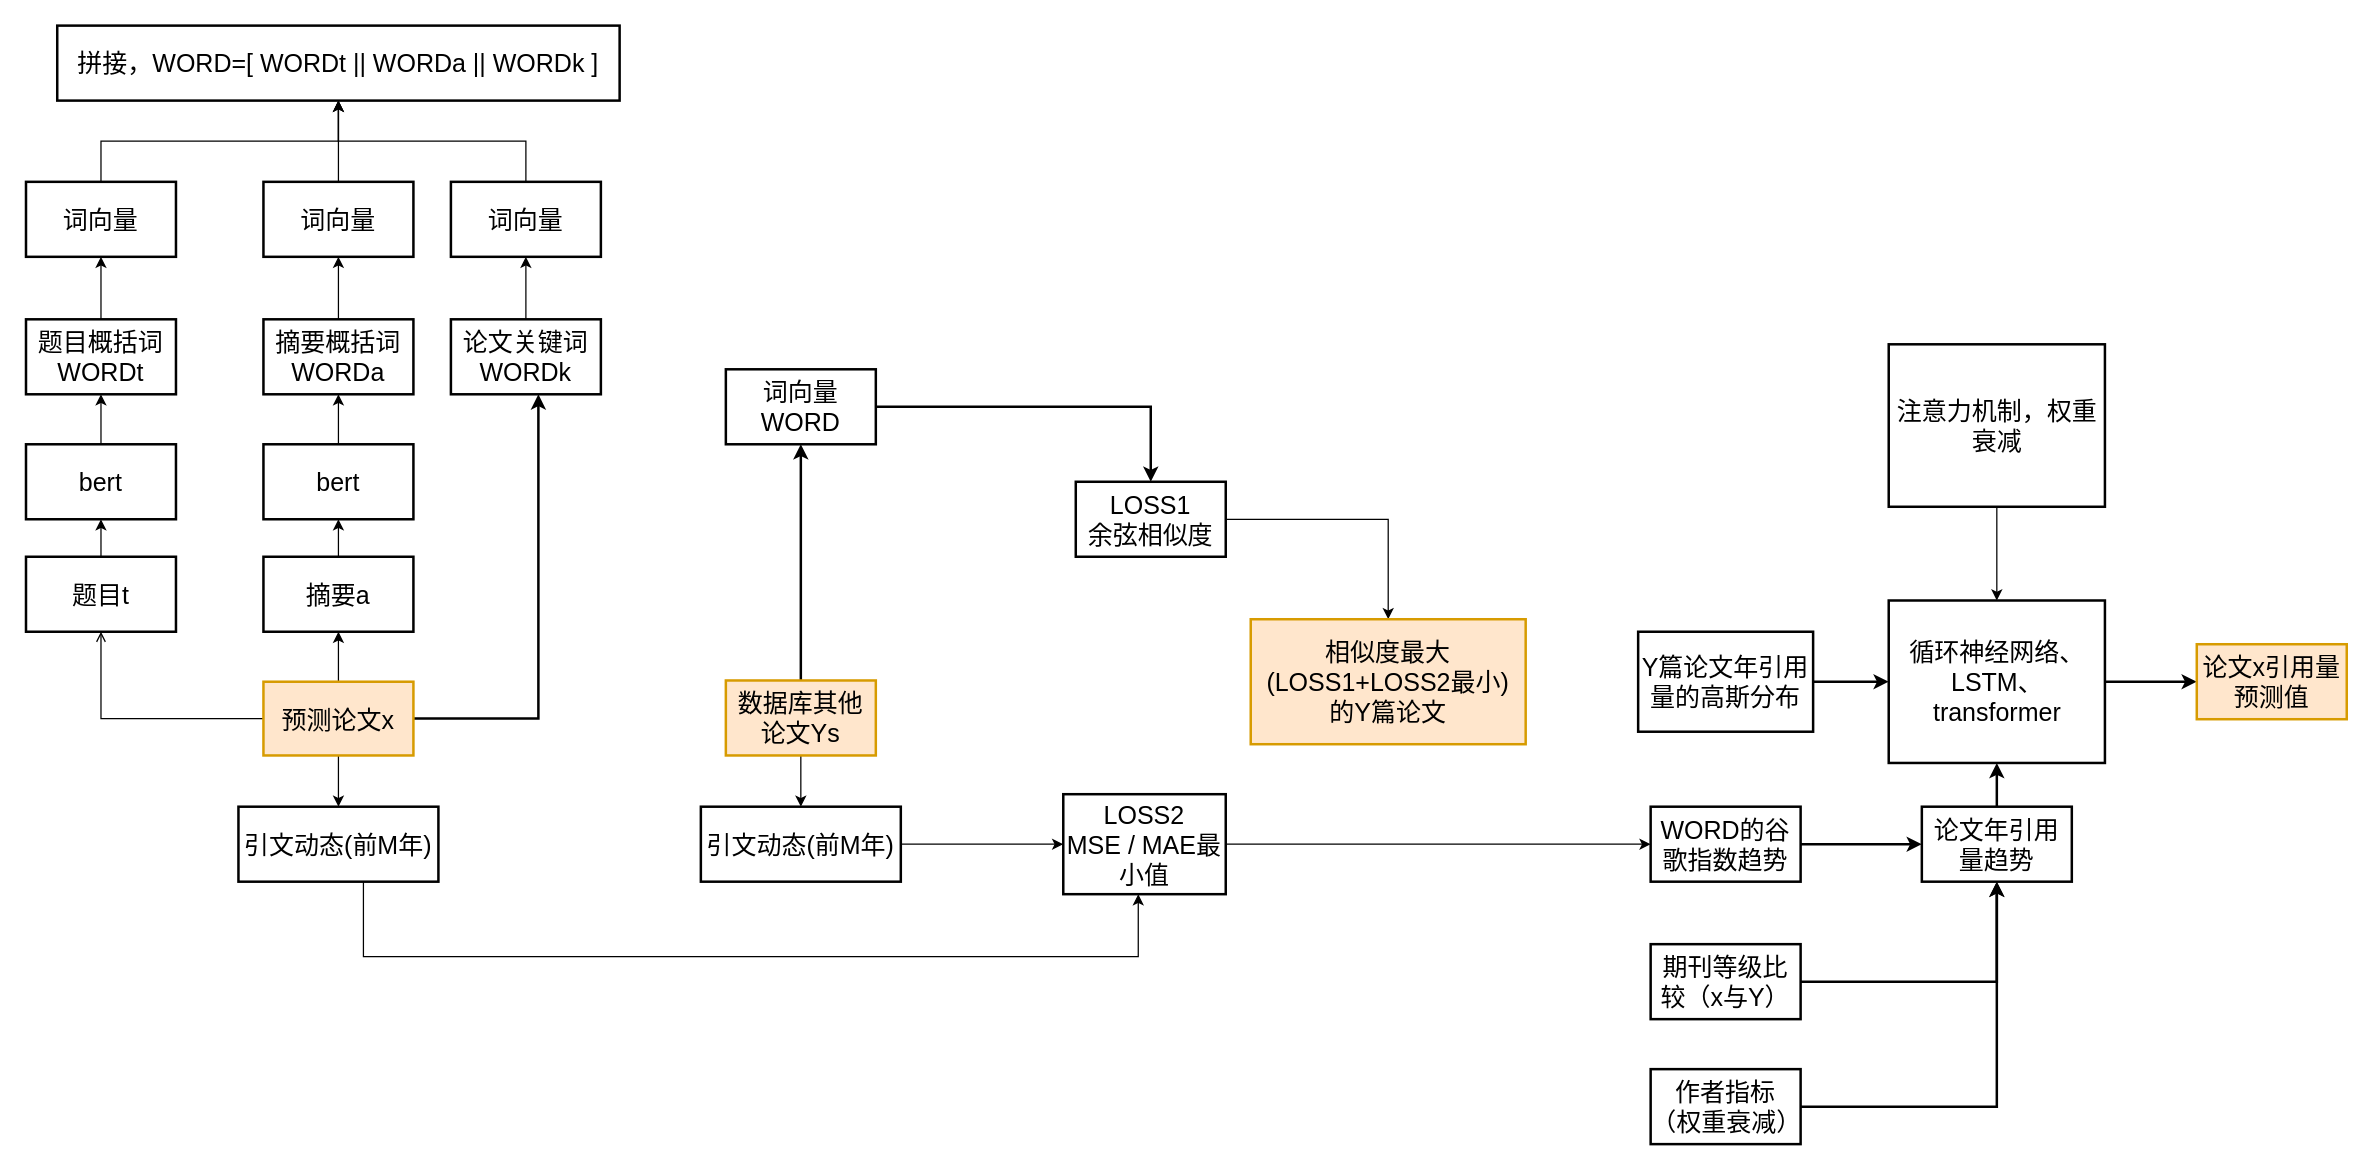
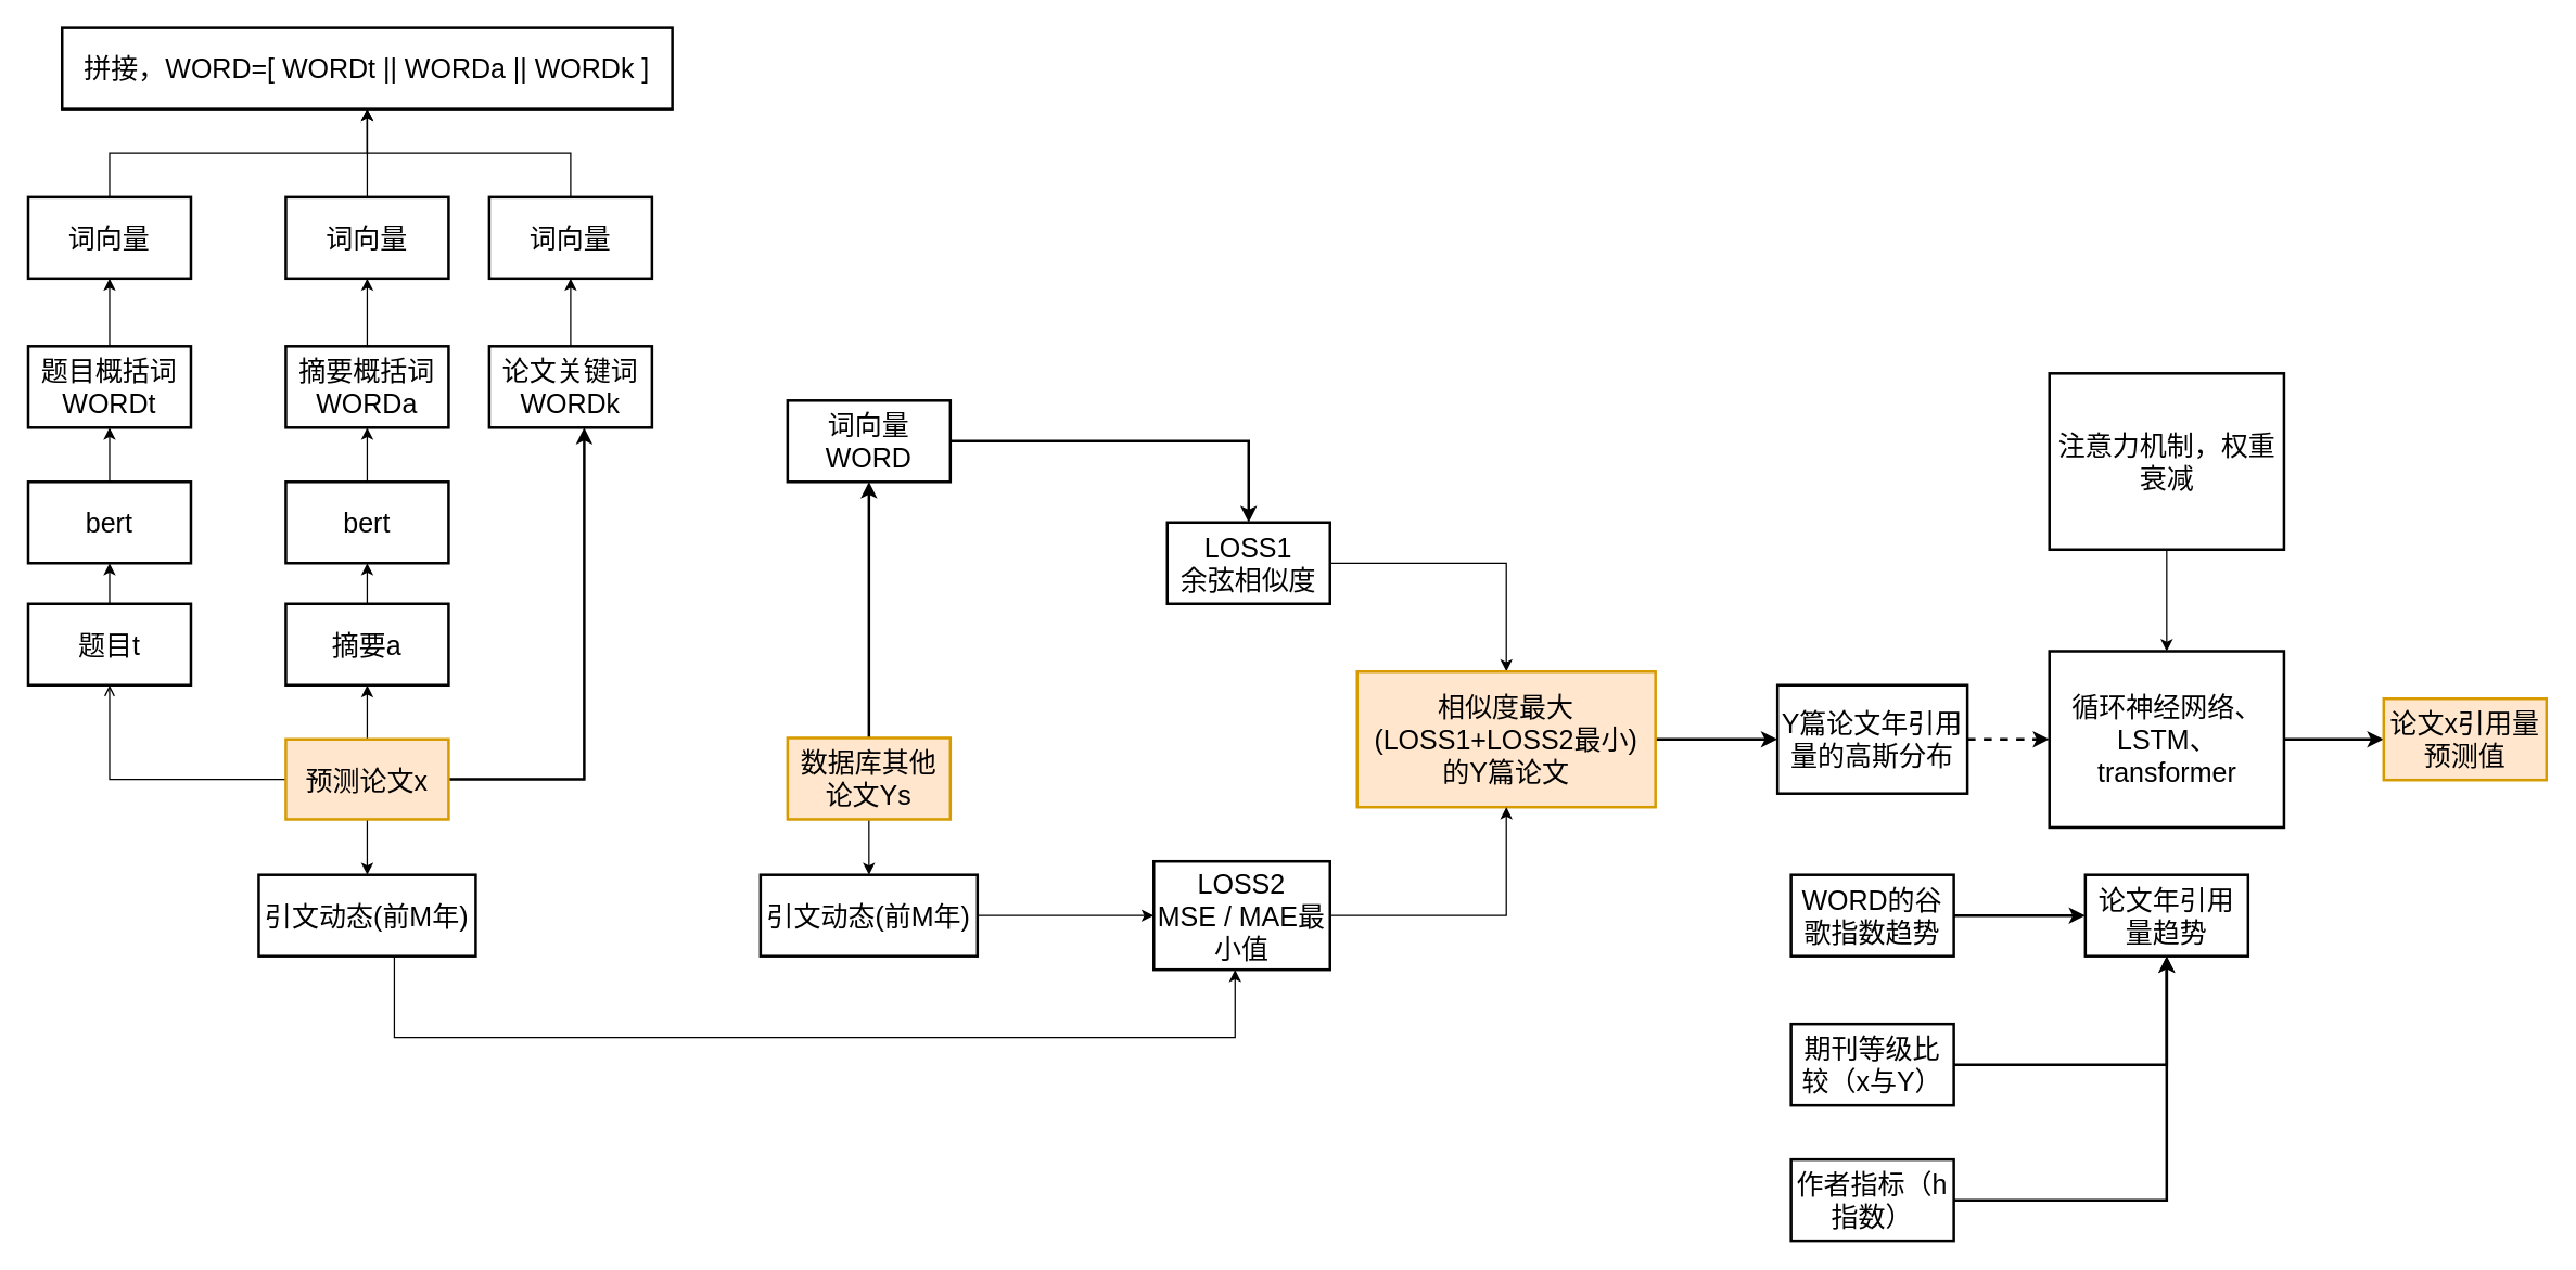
+ <mxCell id="23" value="" style="edgeStyle=orthogonalEdgeStyle;rounded=0;orthogonalLoop=1;jettySize=auto;html=1;strokeWidth=2;fontSize=20;" parent="1" source="24" target="26" edge="1"><mxGeometry relative="1" as="geometry" /></mxCell>
- <mxCell id="25" value="" style="edgeStyle=orthogonalEdgeStyle;rounded=0;orthogonalLoop=1;jettySize=auto;html=1;strokeWidth=2;fontSize=20;" parent="1" source="26" target="36" edge="1"><mxGeometry relative="1" as="geometry" /></mxCell>
+ <mxCell id="25" value="" style="edgeStyle=orthogonalEdgeStyle;rounded=0;orthogonalLoop=1;jettySize=auto;html=1;strokeWidth=2;fontSize=20;dashed=1;" parent="1" source="26" target="36" edge="1"><mxGeometry relative="1" as="geometry" /></mxCell>
- <mxCell id="27" style="edgeStyle=orthogonalEdgeStyle;rounded=0;orthogonalLoop=1;jettySize=auto;html=1;strokeWidth=2;fontSize=20;" parent="1" source="28" target="36" edge="1"><mxGeometry relative="1" as="geometry" /></mxCell>
- <mxCell id="42" style="edgeStyle=orthogonalEdgeStyle;rounded=0;orthogonalLoop=1;jettySize=auto;html=1;" parent="1" source="43" target="30" edge="1"><mxGeometry relative="1" as="geometry" /></mxCell>
+ <mxCell id="42" style="edgeStyle=orthogonalEdgeStyle;rounded=0;orthogonalLoop=1;jettySize=auto;html=1;" parent="1" source="43" target="24" edge="1"><mxGeometry relative="1" as="geometry" /></mxCell>
- <mxCell id="34" value="作者指标（权重衰减）" style="rounded=0;whiteSpace=wrap;html=1;strokeWidth=2;fontSize=20;" parent="1" vertex="1"><mxGeometry x="1320" y="855" width="120" height="60" as="geometry" /></mxCell>
+ <mxCell id="34" value="作者指标（h指数）" style="rounded=0;whiteSpace=wrap;html=1;strokeWidth=2;fontSize=20;" parent="1" vertex="1"><mxGeometry x="1320" y="855" width="120" height="60" as="geometry" /></mxCell>
